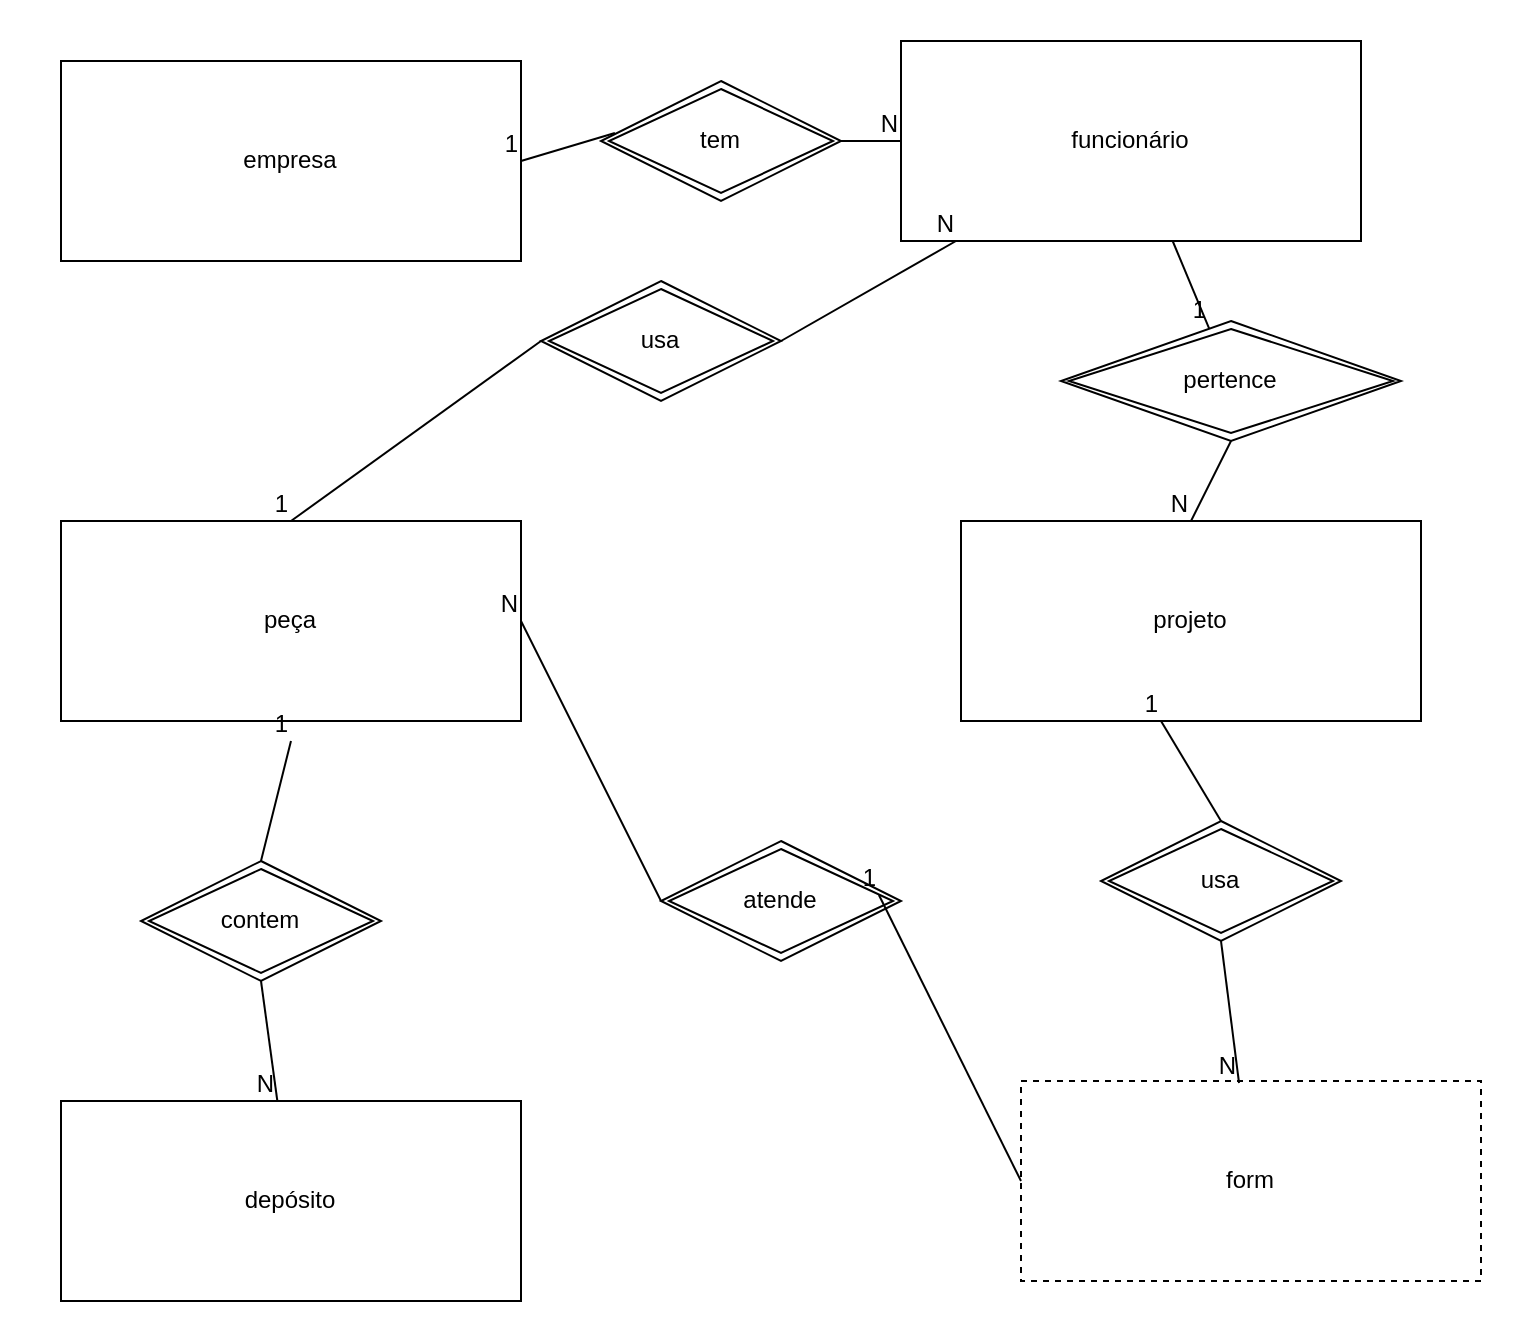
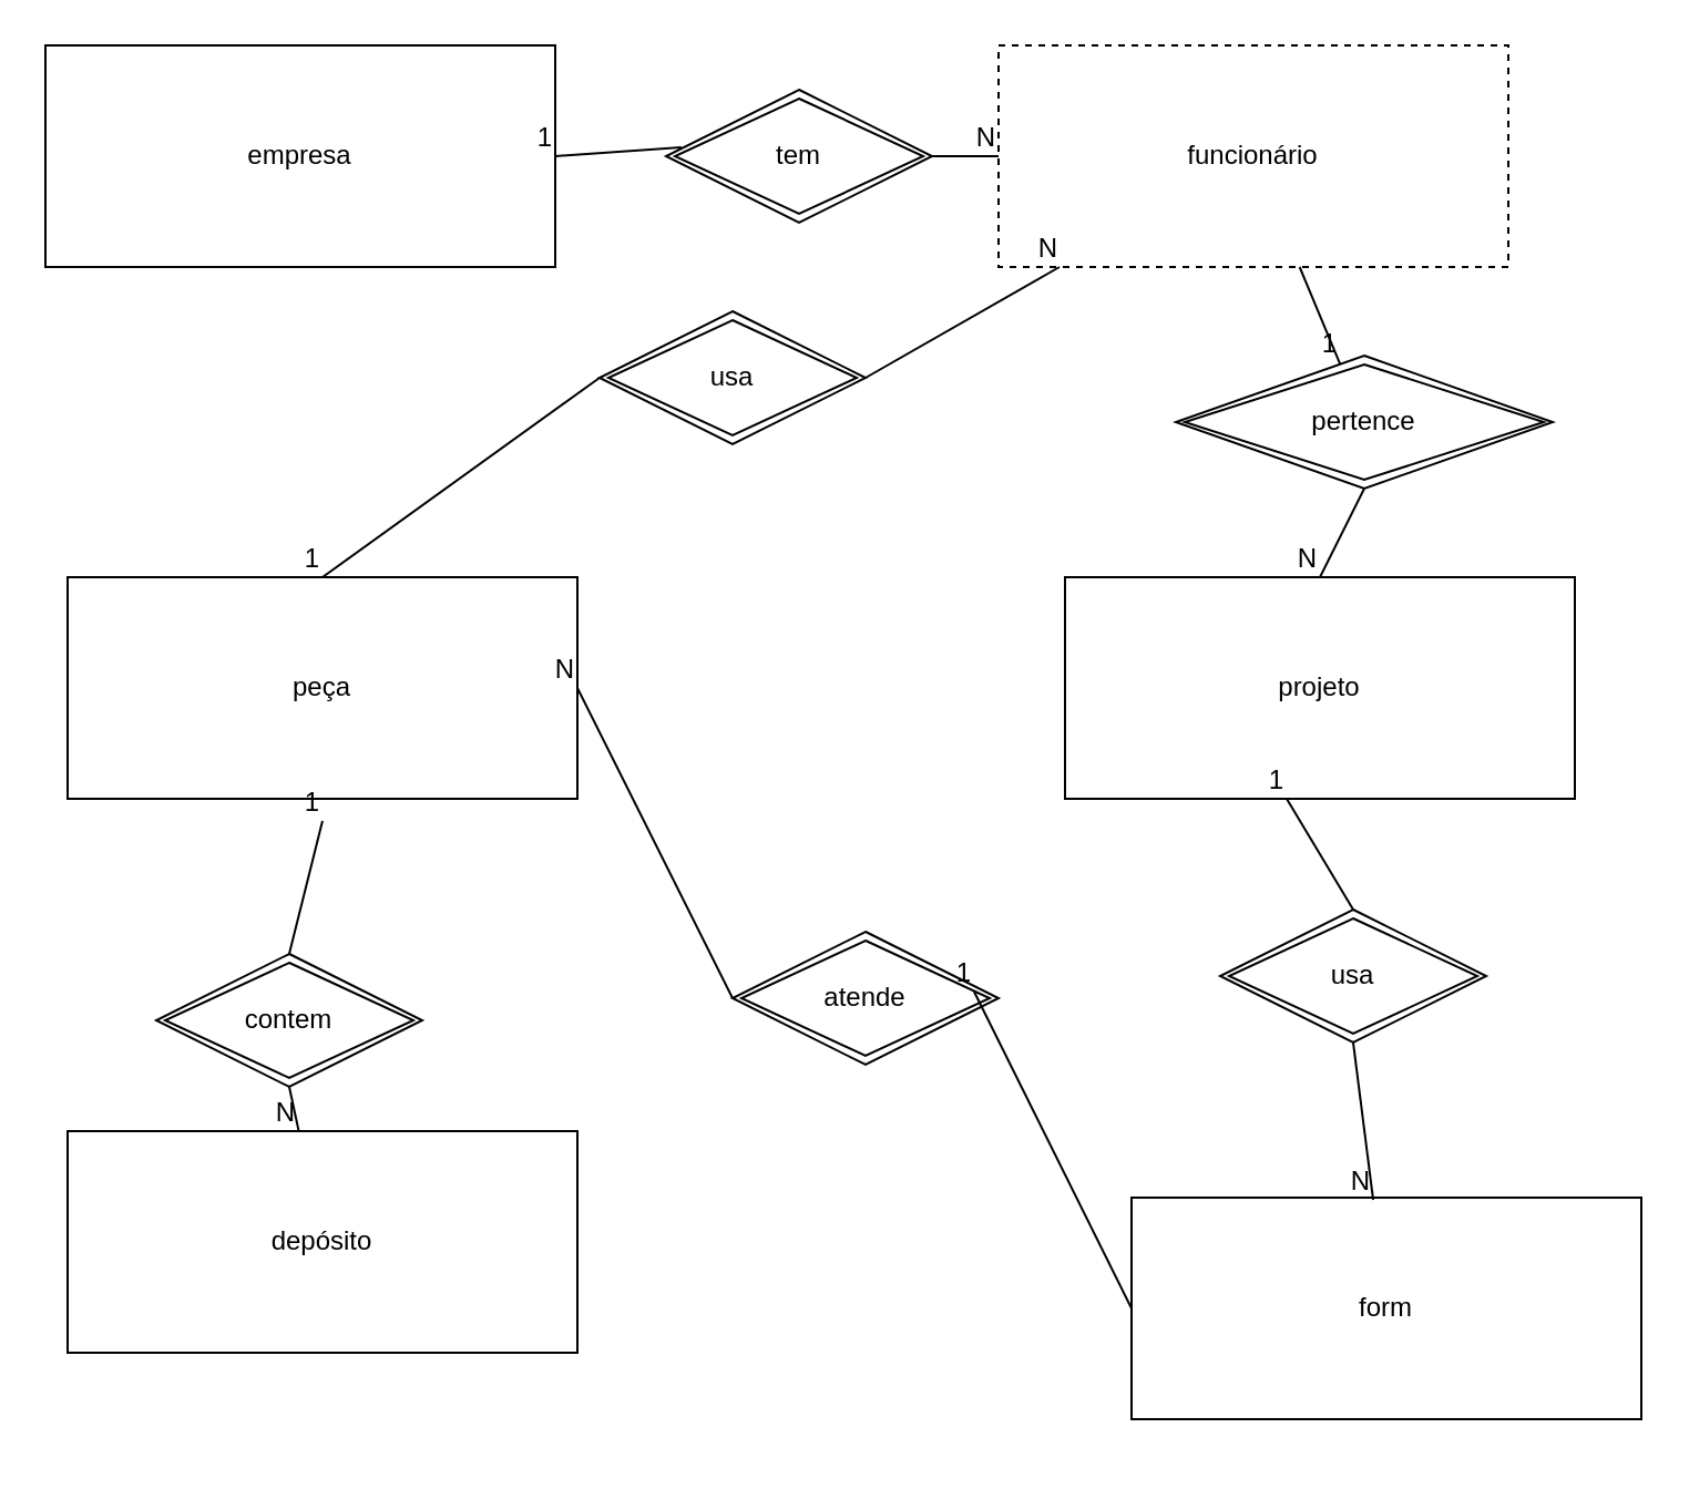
- <mxCell id="3" value="funcionário" style="whiteSpace=wrap;html=1;align=center;" vertex="1" parent="1"><mxGeometry x="450" y="20" width="230" height="100" as="geometry" /></mxCell>
+ <mxCell id="3" value="funcionário" style="whiteSpace=wrap;html=1;align=center;dashed=1;" vertex="1" parent="1"><mxGeometry x="450" y="20" width="230" height="100" as="geometry" /></mxCell>
- <mxCell id="2" value="empresa" style="whiteSpace=wrap;html=1;align=center;" vertex="1" parent="1"><mxGeometry x="30" y="30" width="230" height="100" as="geometry" /></mxCell>
+ <mxCell id="2" value="empresa" style="whiteSpace=wrap;html=1;align=center;" vertex="1" parent="1"><mxGeometry x="20" y="20" width="230" height="100" as="geometry" /></mxCell>
- <mxCell id="5" value="form" style="whiteSpace=wrap;html=1;align=center;dashed=1;" vertex="1" parent="1"><mxGeometry x="510" y="540" width="230" height="100" as="geometry" /></mxCell>
+ <mxCell id="5" value="form" style="whiteSpace=wrap;html=1;align=center;" vertex="1" parent="1"><mxGeometry x="510" y="540" width="230" height="100" as="geometry" /></mxCell>
- <mxCell id="7" value="depósito" style="whiteSpace=wrap;html=1;align=center;" vertex="1" parent="1"><mxGeometry x="30" y="550" width="230" height="100" as="geometry" /></mxCell>
+ <mxCell id="7" value="depósito" style="whiteSpace=wrap;html=1;align=center;" vertex="1" parent="1"><mxGeometry x="30" y="510" width="230" height="100" as="geometry" /></mxCell>
